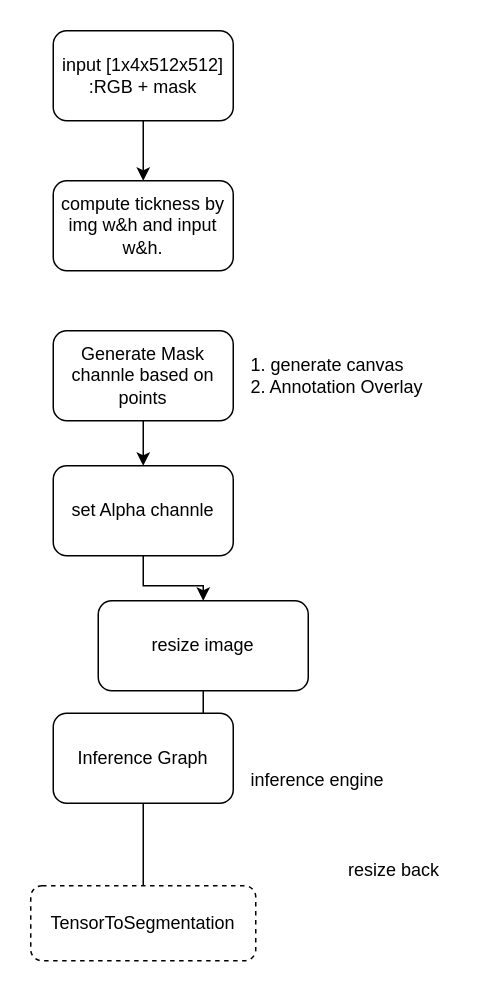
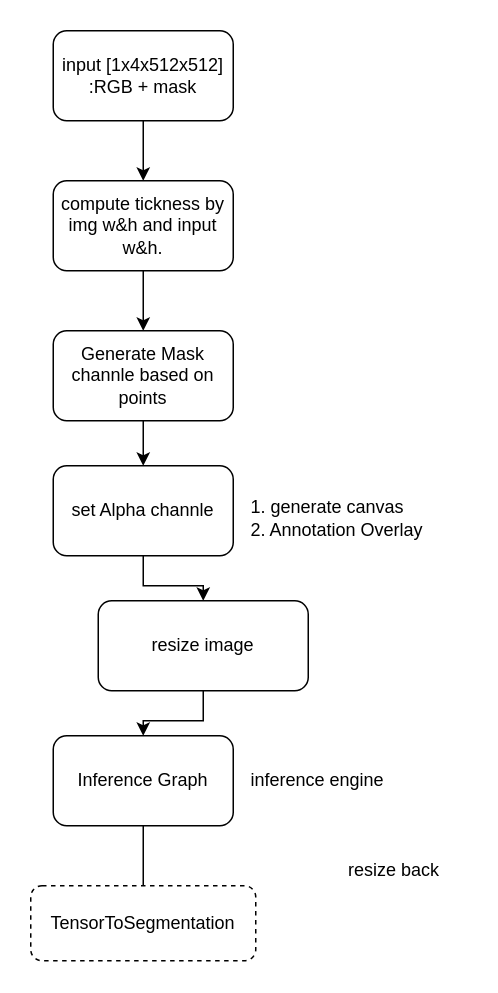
+ <mxCell id="4" style="edgeStyle=orthogonalEdgeStyle;rounded=0;orthogonalLoop=1;jettySize=auto;html=1;" edge="1" parent="1" source="5" target="7"><mxGeometry relative="1" as="geometry" /></mxCell>
- <mxCell id="8" value="1. generate canvas&lt;br style=&quot;border-color: var(--border-color); padding: 0px; margin: 0px;&quot;&gt;2. Annotation Overlay" style="text;html=1;align=left;verticalAlign=middle;resizable=0;points=[];autosize=1;strokeColor=none;fillColor=none;" vertex="1" parent="1"><mxGeometry x="165" y="230" width="140" height="40" as="geometry" /></mxCell>
+ <mxCell id="8" value="1. generate canvas&lt;br style=&quot;border-color: var(--border-color); padding: 0px; margin: 0px;&quot;&gt;2. Annotation Overlay" style="text;html=1;align=left;verticalAlign=middle;resizable=0;points=[];autosize=1;strokeColor=none;fillColor=none;" vertex="1" parent="1"><mxGeometry x="165" y="325" width="140" height="40" as="geometry" /></mxCell>
- <mxCell id="14" value="Inference Graph" style="whiteSpace=wrap;html=1;rounded=1;" vertex="1" parent="1"><mxGeometry x="35" y="475" width="120" height="60" as="geometry" /></mxCell>
+ <mxCell id="14" value="Inference Graph" style="whiteSpace=wrap;html=1;rounded=1;" vertex="1" parent="1"><mxGeometry x="35" y="490" width="120" height="60" as="geometry" /></mxCell>
